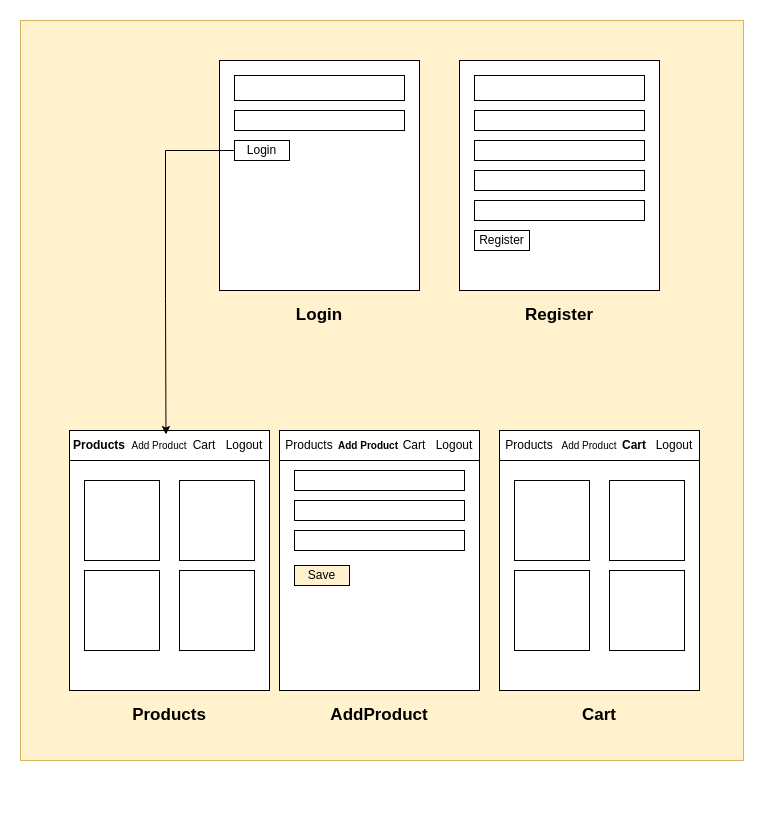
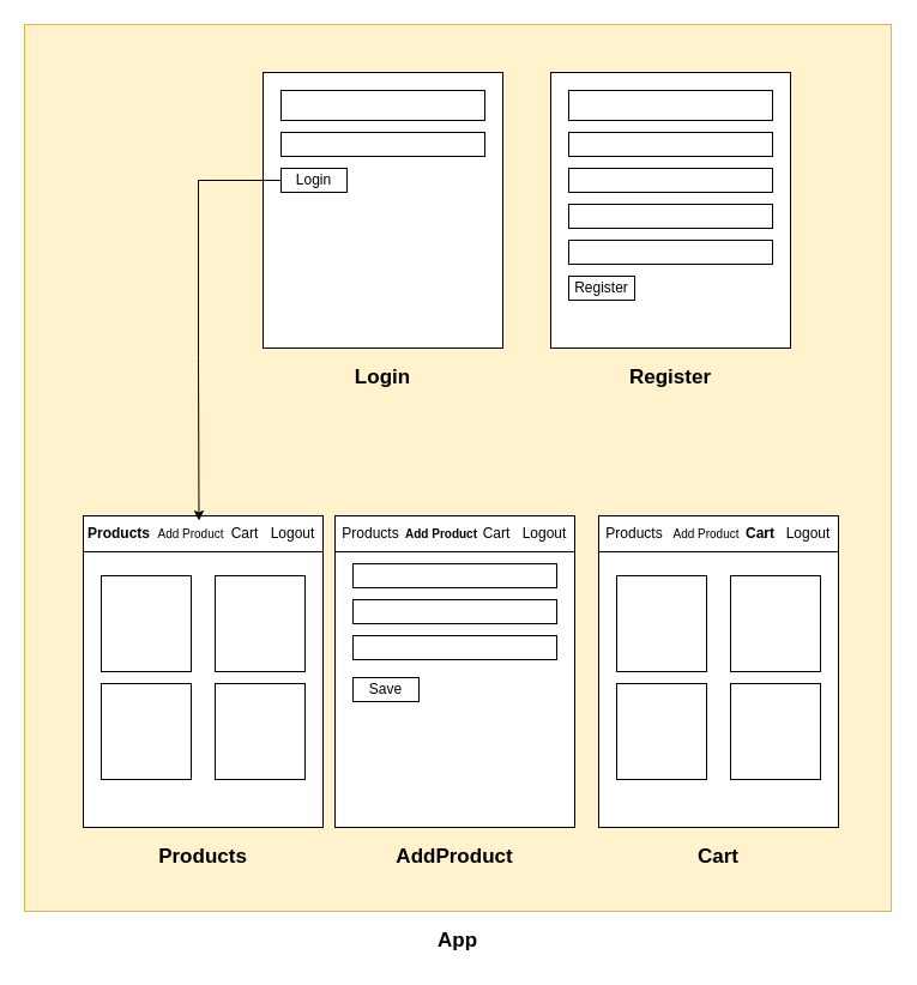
- <mxCell id="35" value="Save" style="rounded=0;whiteSpace=wrap;html=1;fillColor=#fff2cc;" vertex="1" parent="1"><mxGeometry x="294" y="565" width="55" height="20" as="geometry" /></mxCell>
+ <mxCell id="35" value="Save" style="rounded=0;whiteSpace=wrap;html=1;" vertex="1" parent="1"><mxGeometry x="294" y="565" width="55" height="20" as="geometry" /></mxCell>
+ <mxCell id="50" value="App" style="text;html=1;align=center;verticalAlign=middle;whiteSpace=wrap;rounded=0;fontStyle=1;fontSize=17;" vertex="1" parent="1"><mxGeometry x="21.5" y="770" width="718.5" height="30" as="geometry" /></mxCell>
